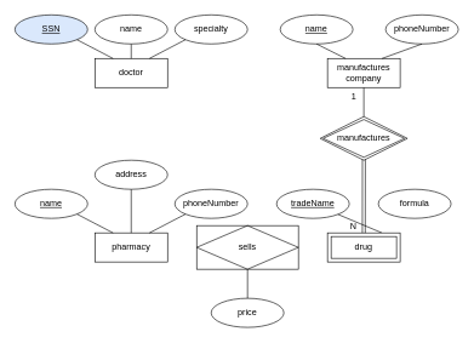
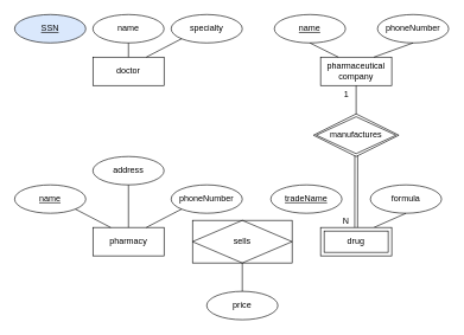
- <mxCell id="5" value="" style="endArrow=none;html=1;rounded=0;entryX=0.25;entryY=0;entryDx=0;entryDy=0;exitX=1;exitY=1;exitDx=0;exitDy=0;" edge="1" parent="1" source="3" target="2"><mxGeometry relative="1" as="geometry"><mxPoint x="200" y="190" as="sourcePoint" /><mxPoint x="360" y="190" as="targetPoint" /></mxGeometry></mxCell>
- <mxCell id="9" value="&lt;div&gt;manufactures&lt;/div&gt;&lt;div&gt;company&lt;br&gt;&lt;/div&gt;" style="whiteSpace=wrap;html=1;align=center;" vertex="1" parent="1"><mxGeometry x="450" y="80" width="100" height="40" as="geometry" /></mxCell>
+ <mxCell id="9" value="&lt;div&gt;pharmaceutical&lt;/div&gt;&lt;div&gt;company&lt;br&gt;&lt;/div&gt;" style="whiteSpace=wrap;html=1;align=center;" vertex="1" parent="1"><mxGeometry x="450" y="80" width="100" height="40" as="geometry" /></mxCell>
- <mxCell id="16" value="" style="endArrow=none;html=1;rounded=0;exitX=0.75;exitY=0;exitDx=0;exitDy=0;" edge="1" parent="1" source="18" target="15"><mxGeometry relative="1" as="geometry"><mxPoint x="525" y="320" as="sourcePoint" /><mxPoint x="610" y="440" as="targetPoint" /></mxGeometry></mxCell>
+ <mxCell id="16" value="" style="endArrow=none;html=1;rounded=0;exitX=0.75;exitY=0;exitDx=0;exitDy=0;entryX=0.5;entryY=1;entryDx=0;entryDy=0;" edge="1" parent="1" source="18" target="14"><mxGeometry relative="1" as="geometry"><mxPoint x="525" y="320" as="sourcePoint" /><mxPoint x="610" y="440" as="targetPoint" /></mxGeometry></mxCell>
